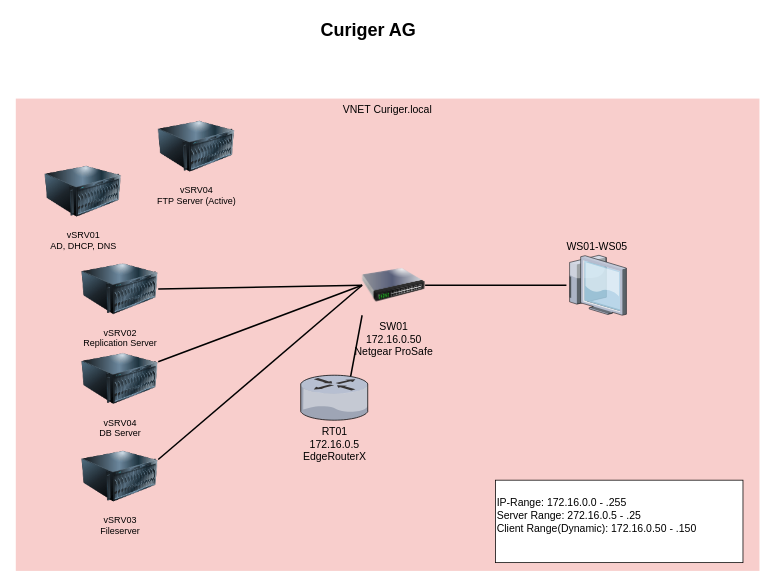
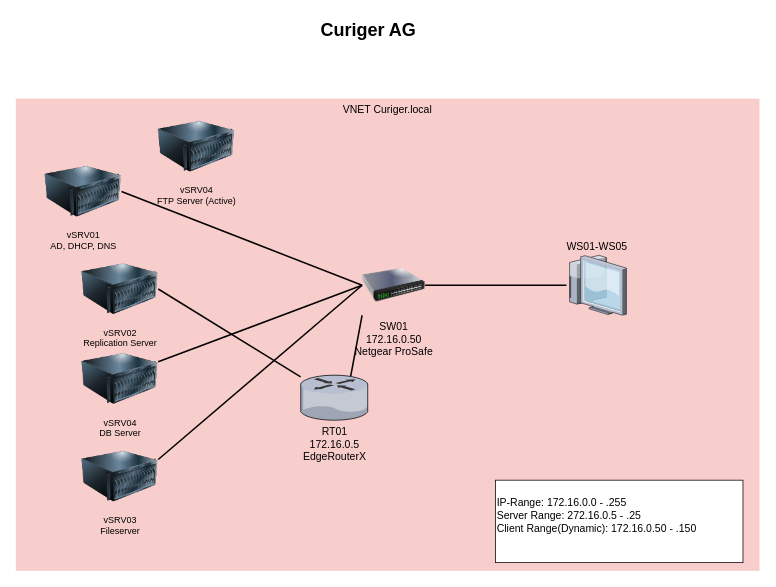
+ <mxCell id="11" style="edgeStyle=none;rounded=0;html=1;startSize=10;endSize=10;jettySize=auto;orthogonalLoop=1;fontSize=14;endArrow=none;endFill=0;strokeWidth=2;exitX=1;exitY=0.5;exitDx=0;exitDy=0;entryX=0;entryY=0.5;entryDx=0;entryDy=0;" parent="1" source="8" target="14" edge="1"><mxGeometry relative="1" as="geometry"><mxPoint x="267.998" y="432.866" as="sourcePoint" /><mxPoint x="475.332" y="380.037" as="targetPoint" /></mxGeometry></mxCell>
- <mxCell id="12" style="edgeStyle=none;rounded=0;html=1;startSize=10;endSize=10;jettySize=auto;orthogonalLoop=1;fontSize=14;endArrow=none;endFill=0;strokeWidth=2;exitX=1;exitY=0.5;exitDx=0;exitDy=0;entryX=0;entryY=0.5;entryDx=0;entryDy=0;" parent="1" source="10" target="14" edge="1"><mxGeometry relative="1" as="geometry"><mxPoint x="198" y="270" as="sourcePoint" /><mxPoint x="476.62" y="381.323" as="targetPoint" /></mxGeometry></mxCell>
+ <mxCell id="12" style="edgeStyle=none;rounded=0;html=1;startSize=10;endSize=10;jettySize=auto;orthogonalLoop=1;fontSize=14;endArrow=none;endFill=0;strokeWidth=2;exitX=1;exitY=0.5;exitDx=0;exitDy=0;" parent="1" source="10" target="4" edge="1"><mxGeometry relative="1" as="geometry"><mxPoint x="198" y="270" as="sourcePoint" /><mxPoint x="476.62" y="381.323" as="targetPoint" /></mxGeometry></mxCell>
